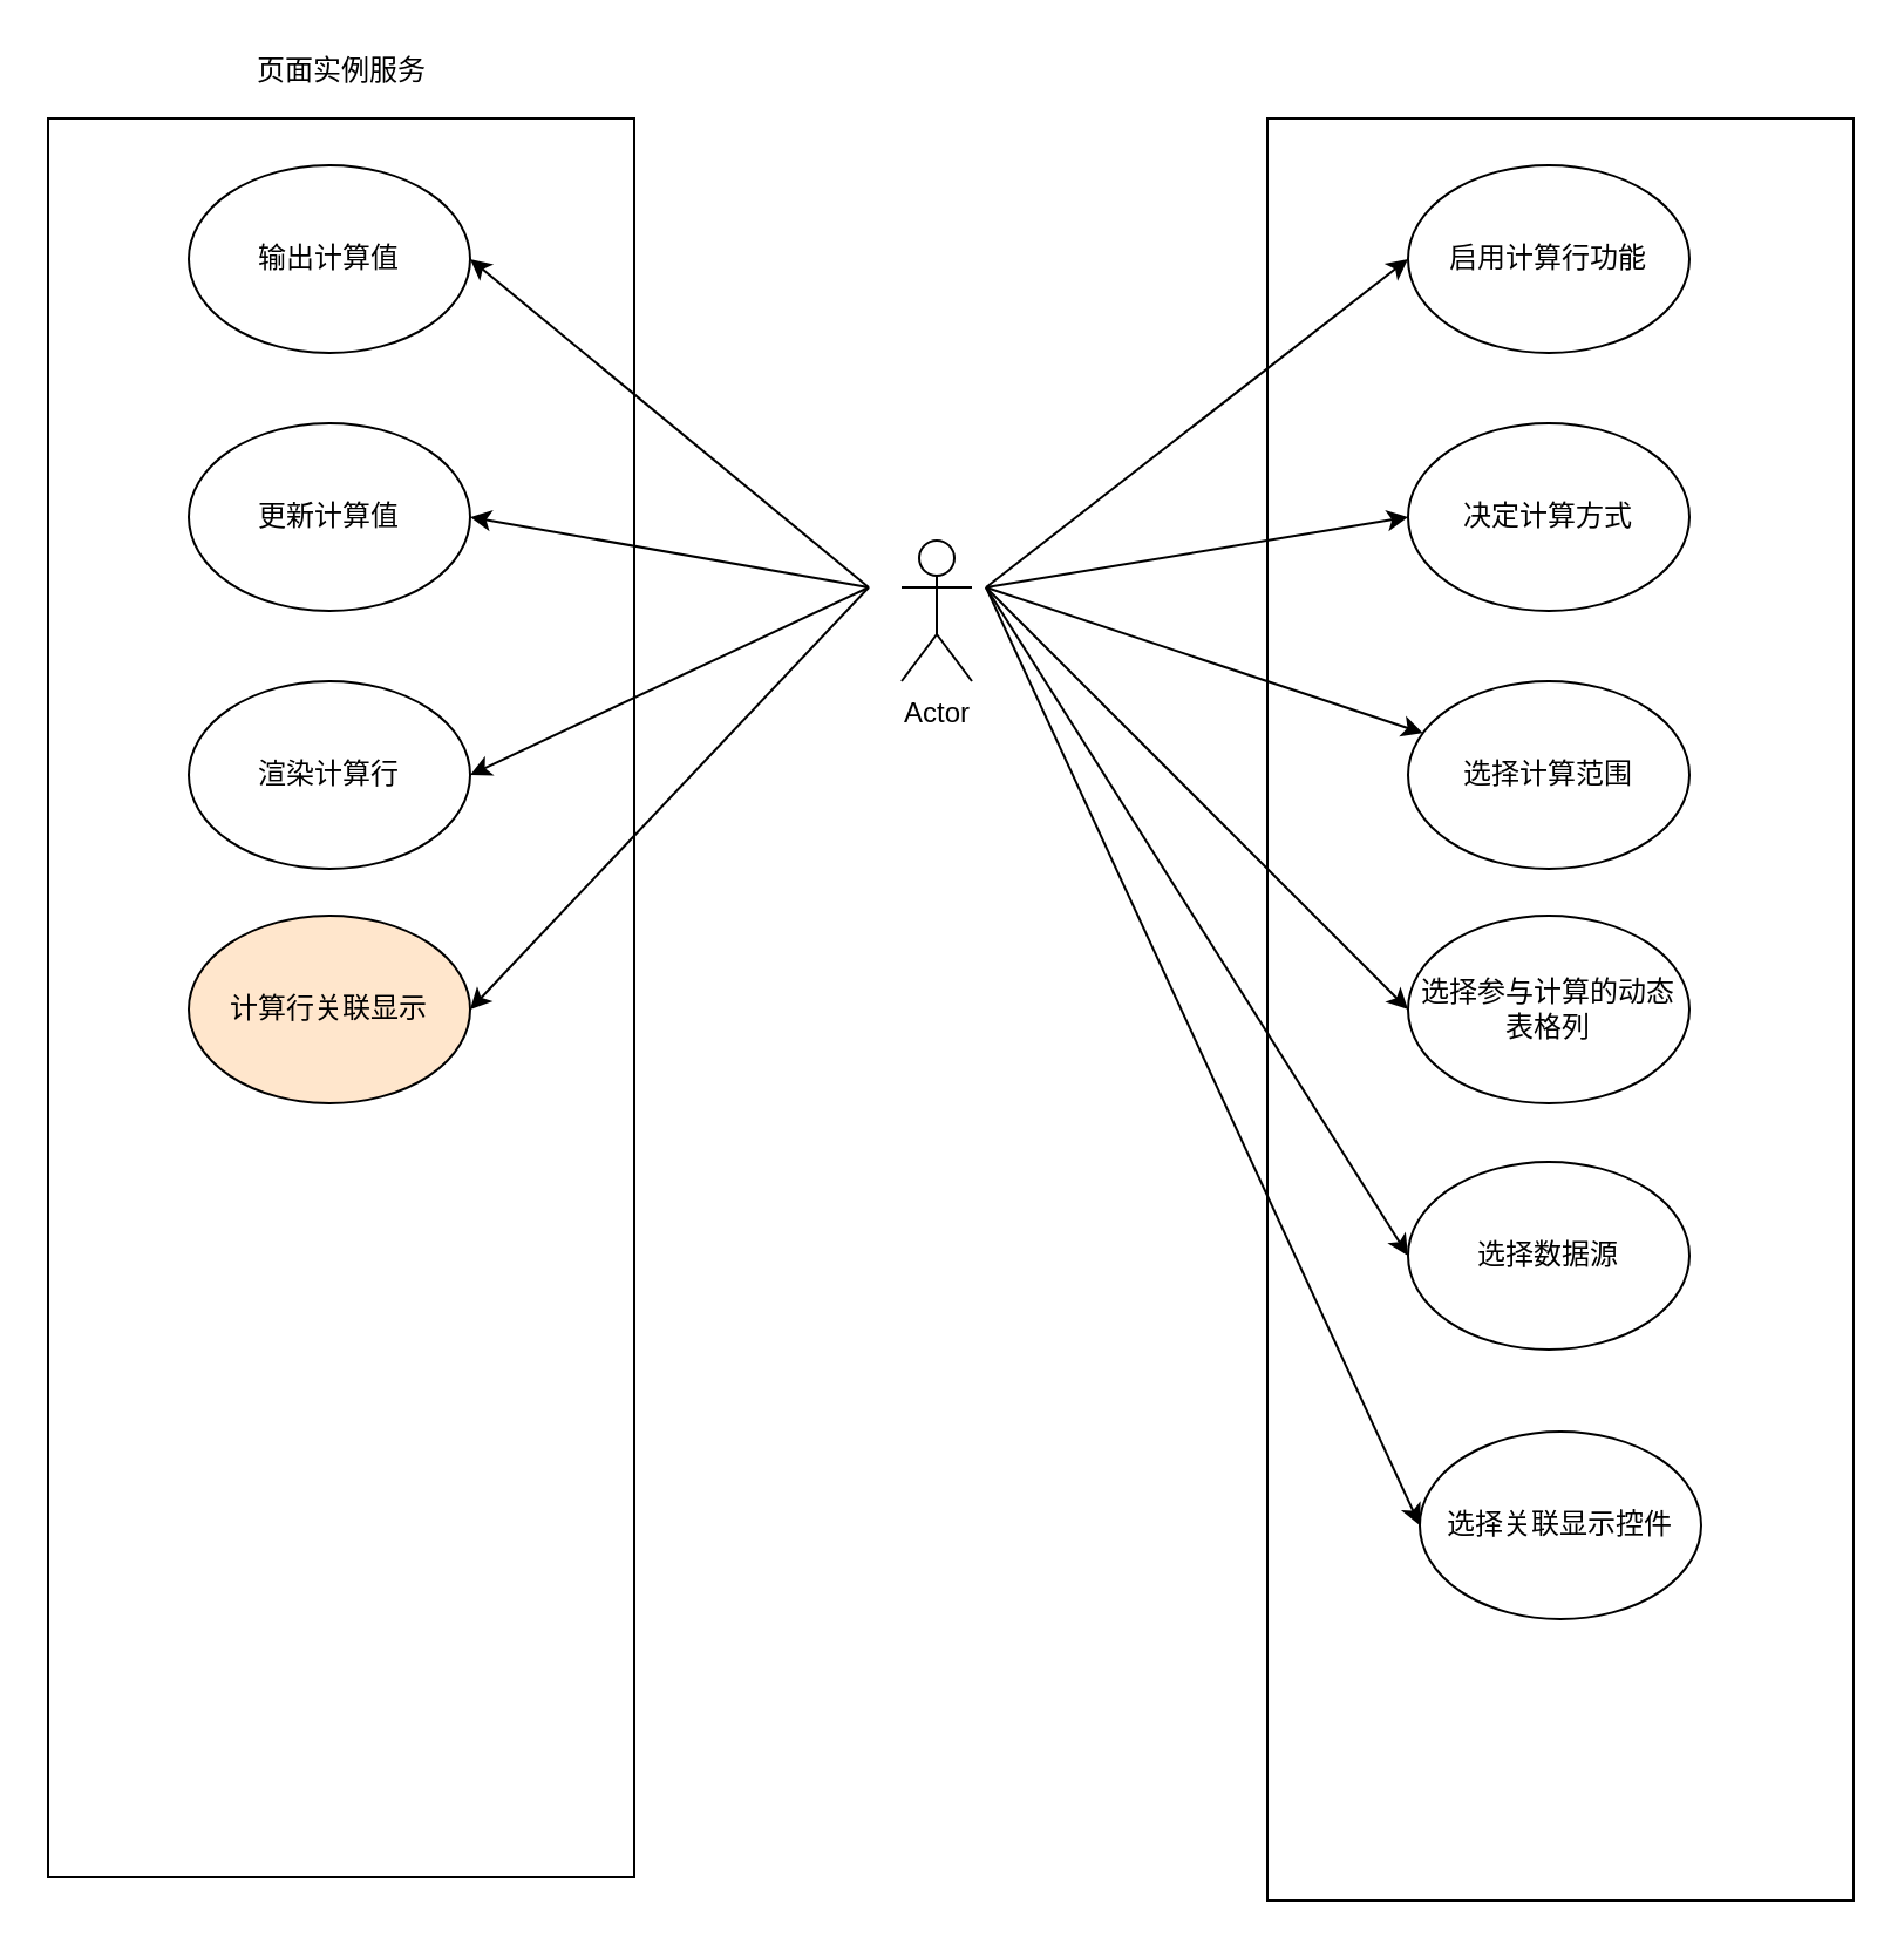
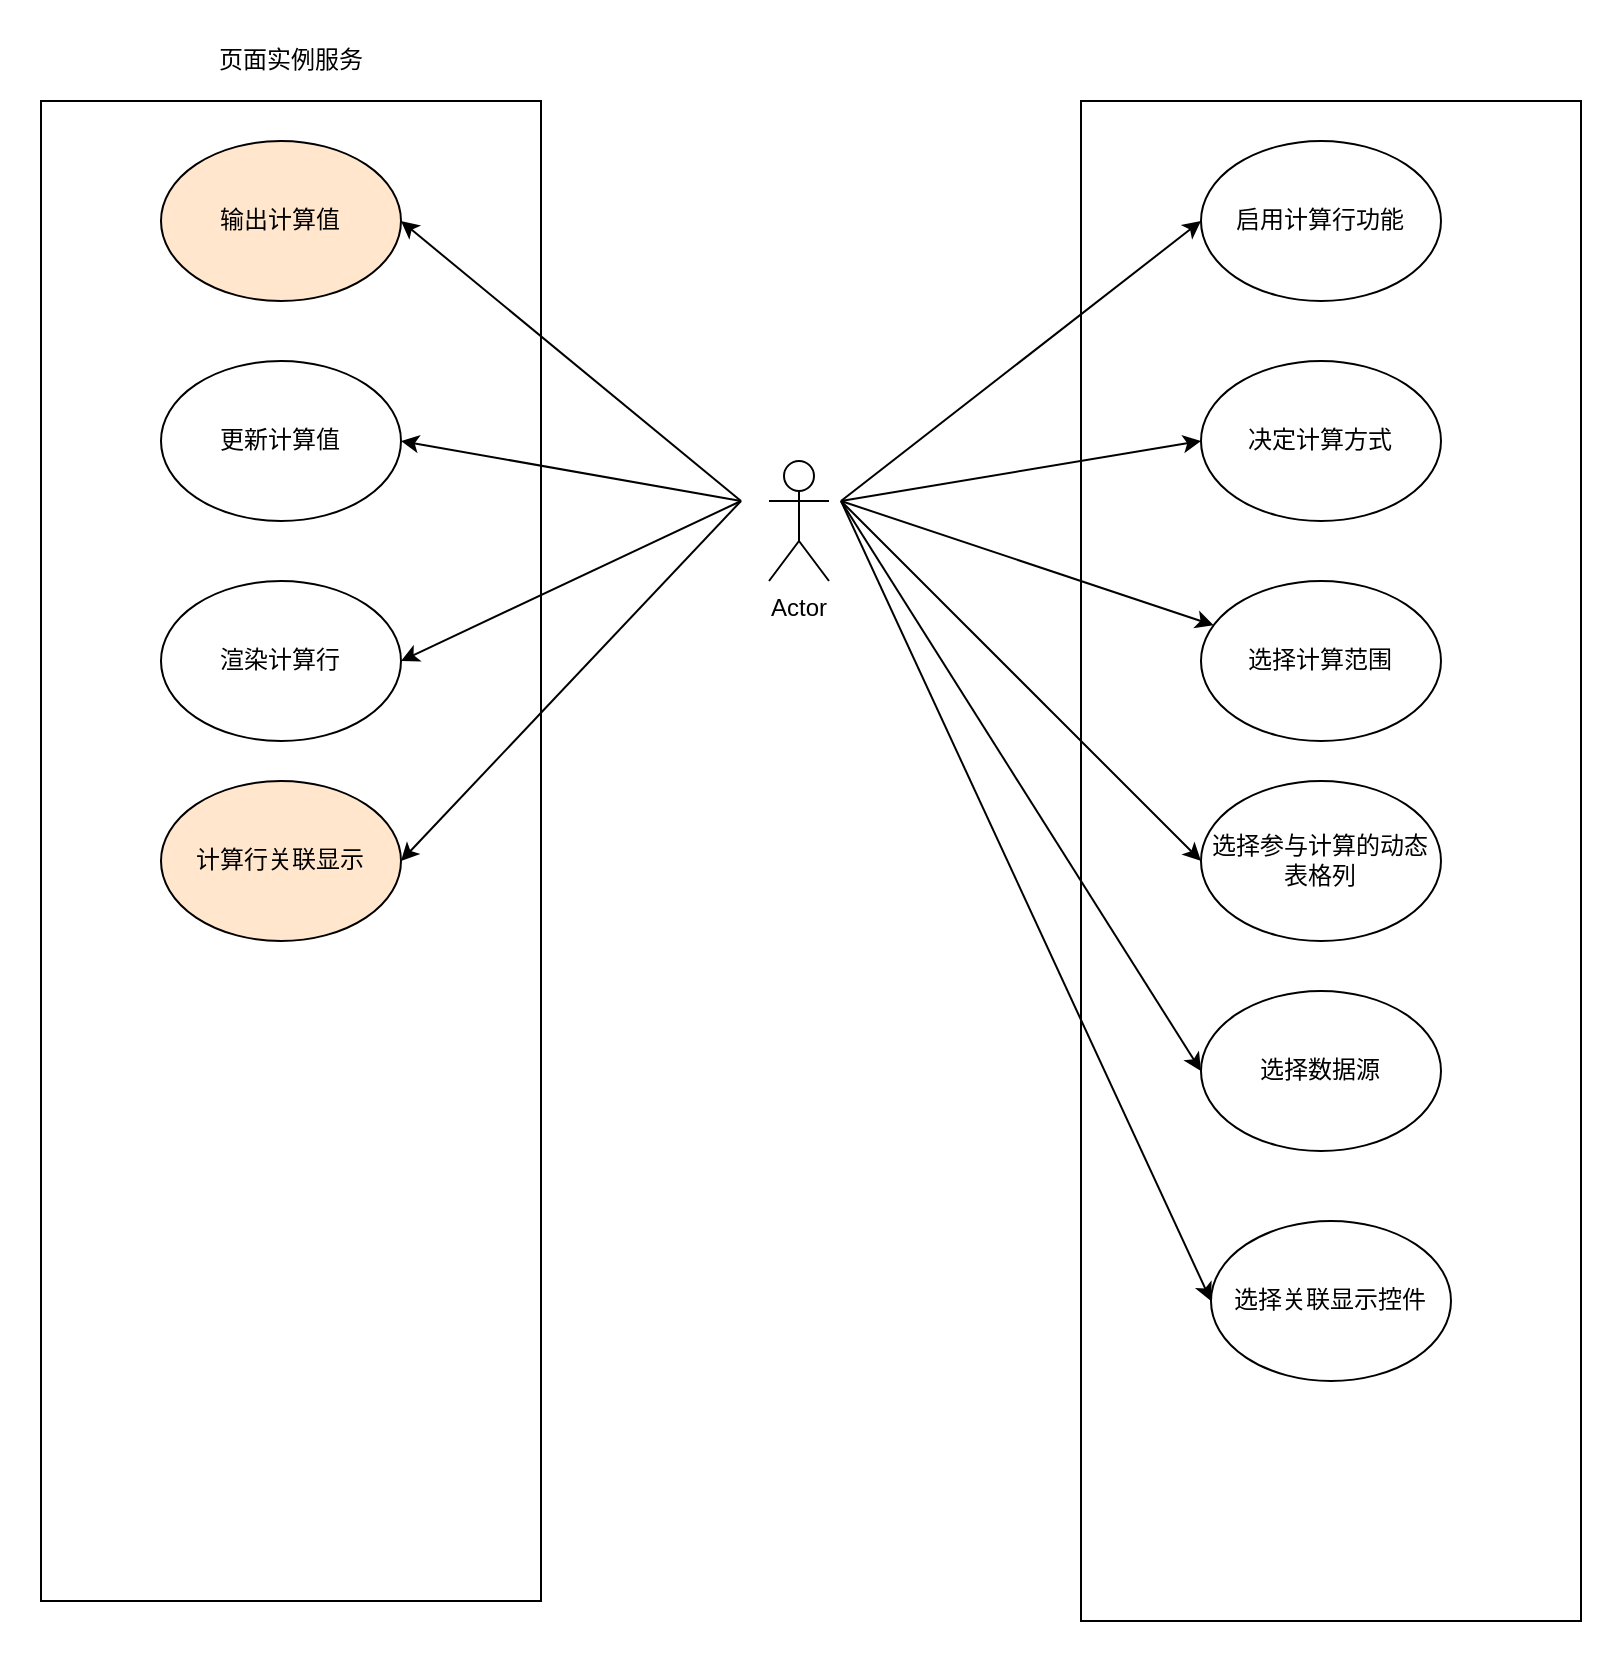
- <mxCell id="5" value="输出计算值" style="ellipse;whiteSpace=wrap;html=1;" vertex="1" parent="1"><mxGeometry x="80" y="70" width="120" height="80" as="geometry" /></mxCell>
+ <mxCell id="5" value="输出计算值" style="ellipse;whiteSpace=wrap;html=1;fillColor=#ffe6cc;" vertex="1" parent="1"><mxGeometry x="80" y="70" width="120" height="80" as="geometry" /></mxCell>
